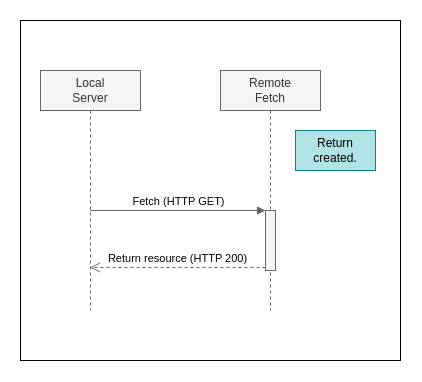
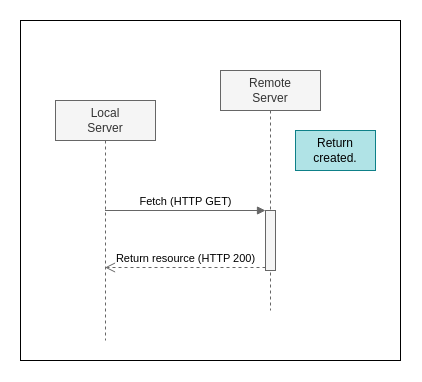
- <mxCell id="4" value="Remote&lt;br&gt;Fetch" style="shape=umlLifeline;perimeter=lifelinePerimeter;whiteSpace=wrap;html=1;container=1;collapsible=0;recursiveResize=0;outlineConnect=0;fontColor=#333333;fillColor=#f5f5f5;strokeColor=#666666;" parent="1" vertex="1"><mxGeometry x="220" y="70" width="100" height="240" as="geometry" /></mxCell>
+ <mxCell id="4" value="Remote&lt;br&gt;Server" style="shape=umlLifeline;perimeter=lifelinePerimeter;whiteSpace=wrap;html=1;container=1;collapsible=0;recursiveResize=0;outlineConnect=0;fontColor=#333333;fillColor=#f5f5f5;strokeColor=#666666;" parent="1" vertex="1"><mxGeometry x="220" y="70" width="100" height="240" as="geometry" /></mxCell>
- <mxCell id="3" value="Local&lt;br&gt;Server" style="shape=umlLifeline;perimeter=lifelinePerimeter;whiteSpace=wrap;html=1;container=1;collapsible=0;recursiveResize=0;outlineConnect=0;fontColor=#333333;fillColor=#f5f5f5;strokeColor=#666666;" parent="1" vertex="1"><mxGeometry x="40" y="70" width="100" height="240" as="geometry" /></mxCell>
+ <mxCell id="3" value="Local&lt;br&gt;Server" style="shape=umlLifeline;perimeter=lifelinePerimeter;whiteSpace=wrap;html=1;container=1;collapsible=0;recursiveResize=0;outlineConnect=0;fontColor=#333333;fillColor=#f5f5f5;strokeColor=#666666;" parent="1" vertex="1"><mxGeometry x="55" y="100" width="100" height="240" as="geometry" /></mxCell>
